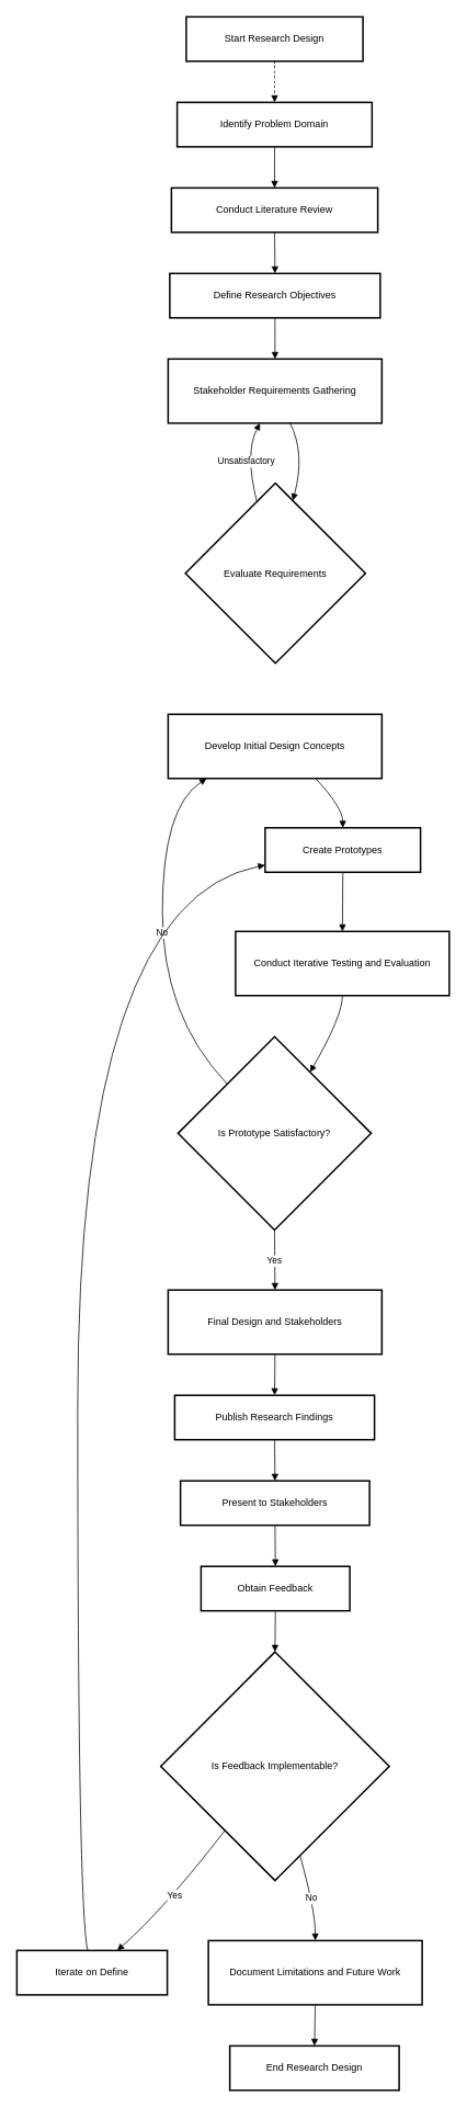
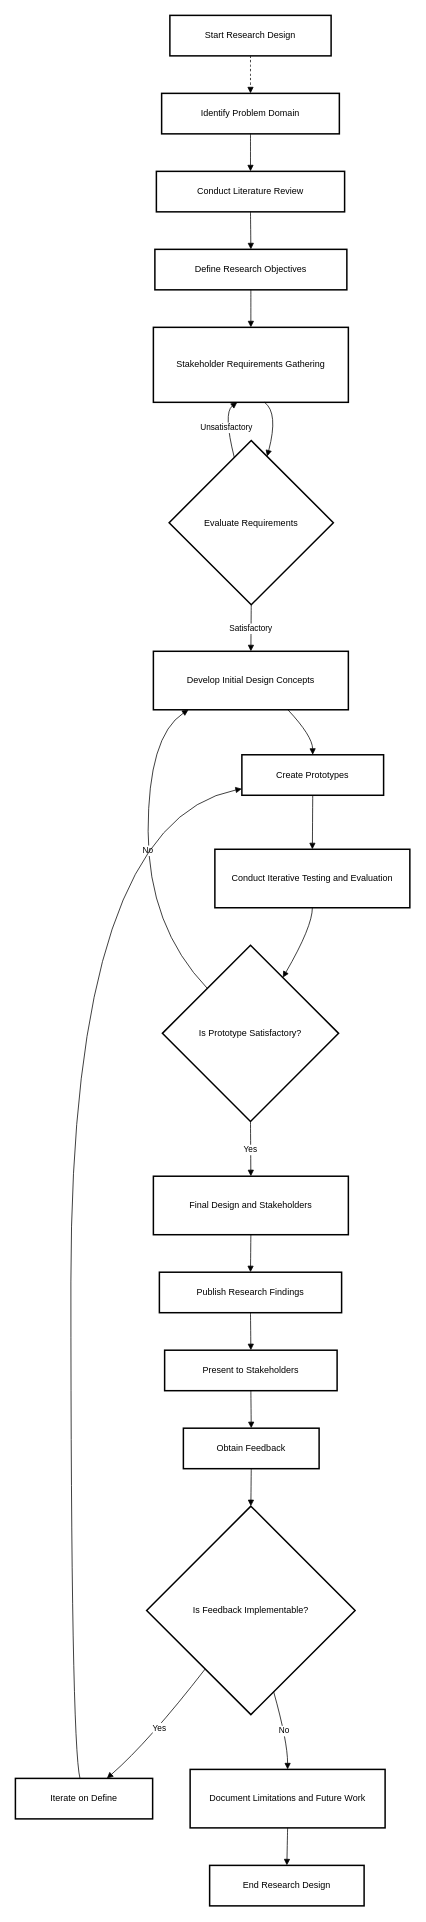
- <mxCell id="6" value="Stakeholder Requirements Gathering" style="whiteSpace=wrap;strokeWidth=2;" vertex="1" parent="1"><mxGeometry x="204" y="436" width="260" height="78" as="geometry" /></mxCell>
+ <mxCell id="6" value="Stakeholder Requirements Gathering" style="whiteSpace=wrap;strokeWidth=2;" vertex="1" parent="1"><mxGeometry x="204" y="436" width="260" height="100" as="geometry" /></mxCell>
+ <mxCell id="25" value="Satisfactory" style="curved=1;startArrow=none;endArrow=block;exitX=0.5;exitY=1;entryX=0.5;entryY=0;" edge="1" parent="1" source="7" target="8"><mxGeometry relative="1" as="geometry"><Array as="points" /></mxGeometry></mxCell>
